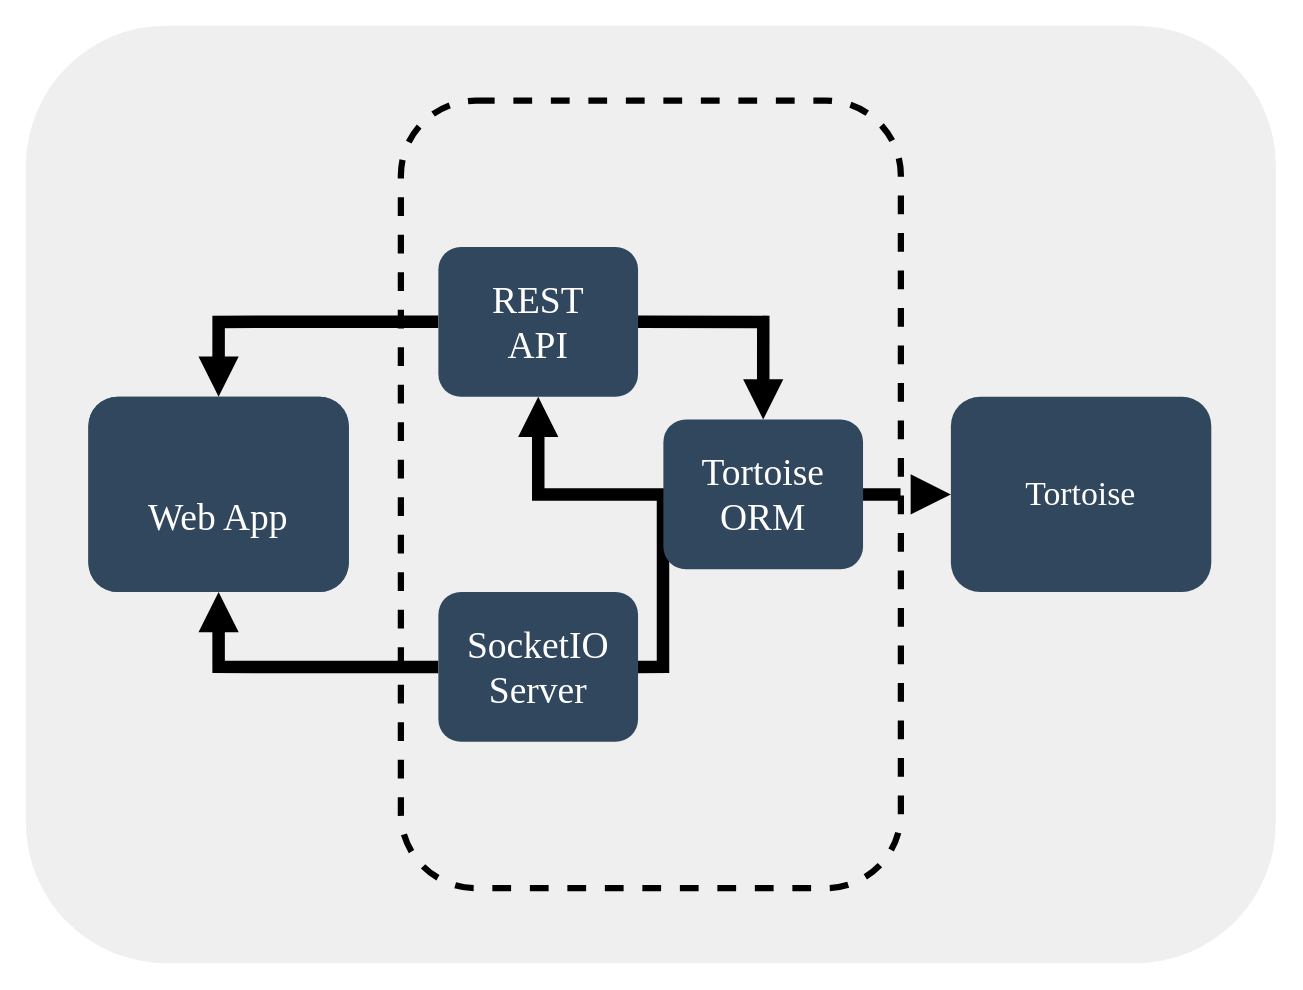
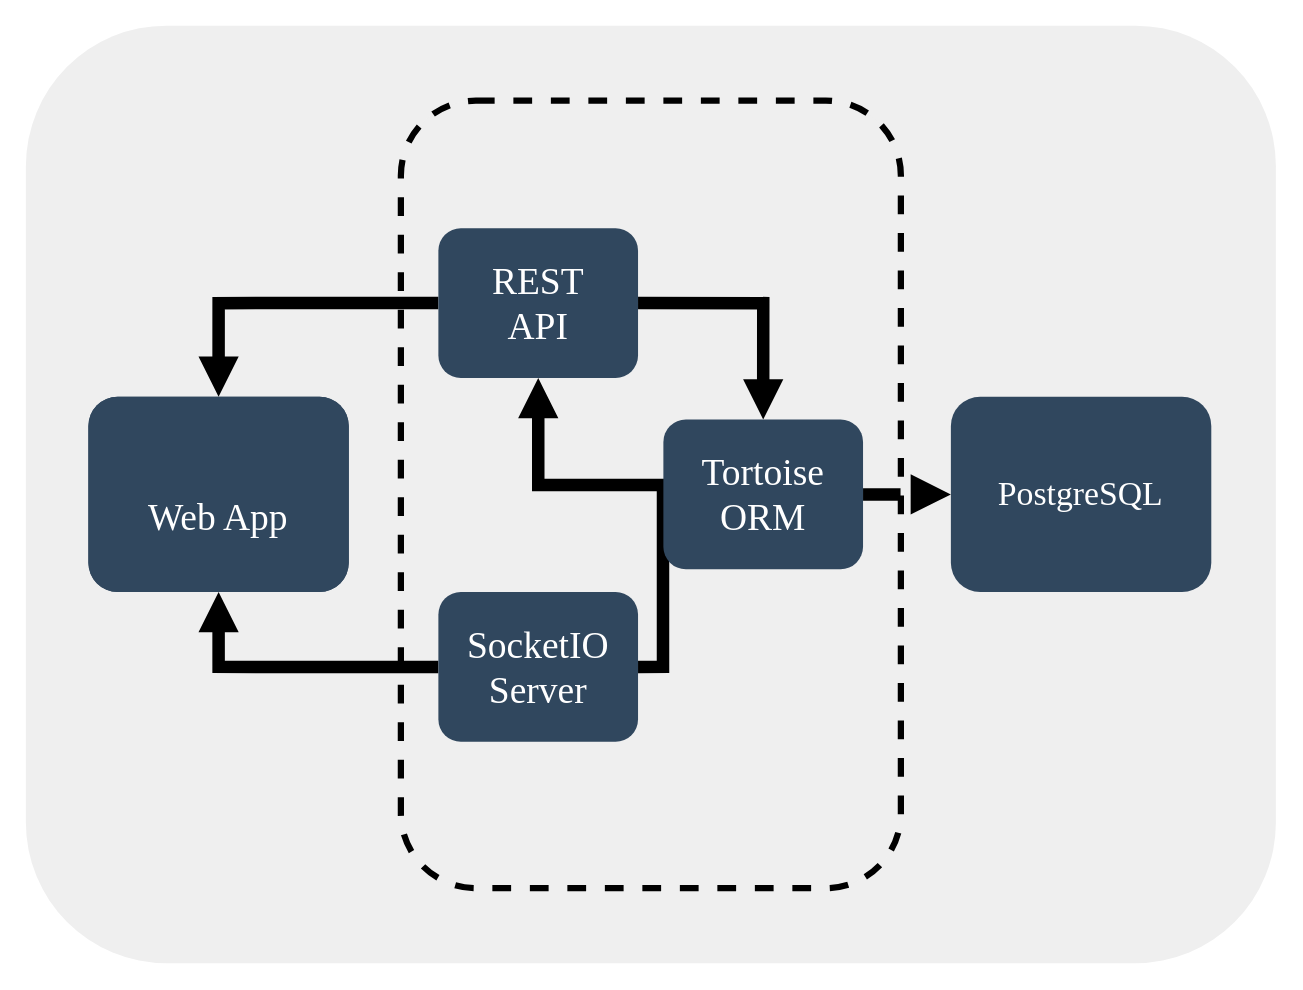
- <mxCell id="12" value="&lt;font color=&quot;#ffffff&quot; face=&quot;Montserrat&quot;&gt;&lt;span style=&quot;font-size: 30px&quot;&gt;REST&lt;br&gt;API&lt;br&gt;&lt;/span&gt;&lt;/font&gt;" style="rounded=1;whiteSpace=wrap;html=1;strokeColor=none;fillColor=#30475E;" vertex="1" parent="1"><mxGeometry x="350" y="197.081" width="159.729" height="119.792" as="geometry" /></mxCell>
+ <mxCell id="12" value="&lt;font color=&quot;#ffffff&quot; face=&quot;Montserrat&quot;&gt;&lt;span style=&quot;font-size: 30px&quot;&gt;REST&lt;br&gt;API&lt;br&gt;&lt;/span&gt;&lt;/font&gt;" style="rounded=1;whiteSpace=wrap;html=1;strokeColor=none;fillColor=#30475E;" vertex="1" parent="1"><mxGeometry x="350" y="182.081" width="159.729" height="119.792" as="geometry" /></mxCell>
- <mxCell id="5" value="&lt;font color=&quot;#ffffff&quot; face=&quot;Montserrat&quot; style=&quot;font-size: 27px&quot;&gt;Tortoise&lt;/font&gt;" style="rounded=1;whiteSpace=wrap;html=1;strokeColor=none;fillColor=#30475E;" vertex="1" parent="1"><mxGeometry x="760.003" y="316.875" width="208.333" height="156.25" as="geometry" /></mxCell>
+ <mxCell id="5" value="&lt;font color=&quot;#ffffff&quot; face=&quot;Montserrat&quot; style=&quot;font-size: 27px&quot;&gt;PostgreSQL&lt;/font&gt;" style="rounded=1;whiteSpace=wrap;html=1;strokeColor=none;fillColor=#30475E;" vertex="1" parent="1"><mxGeometry x="760.003" y="316.875" width="208.333" height="156.25" as="geometry" /></mxCell>
